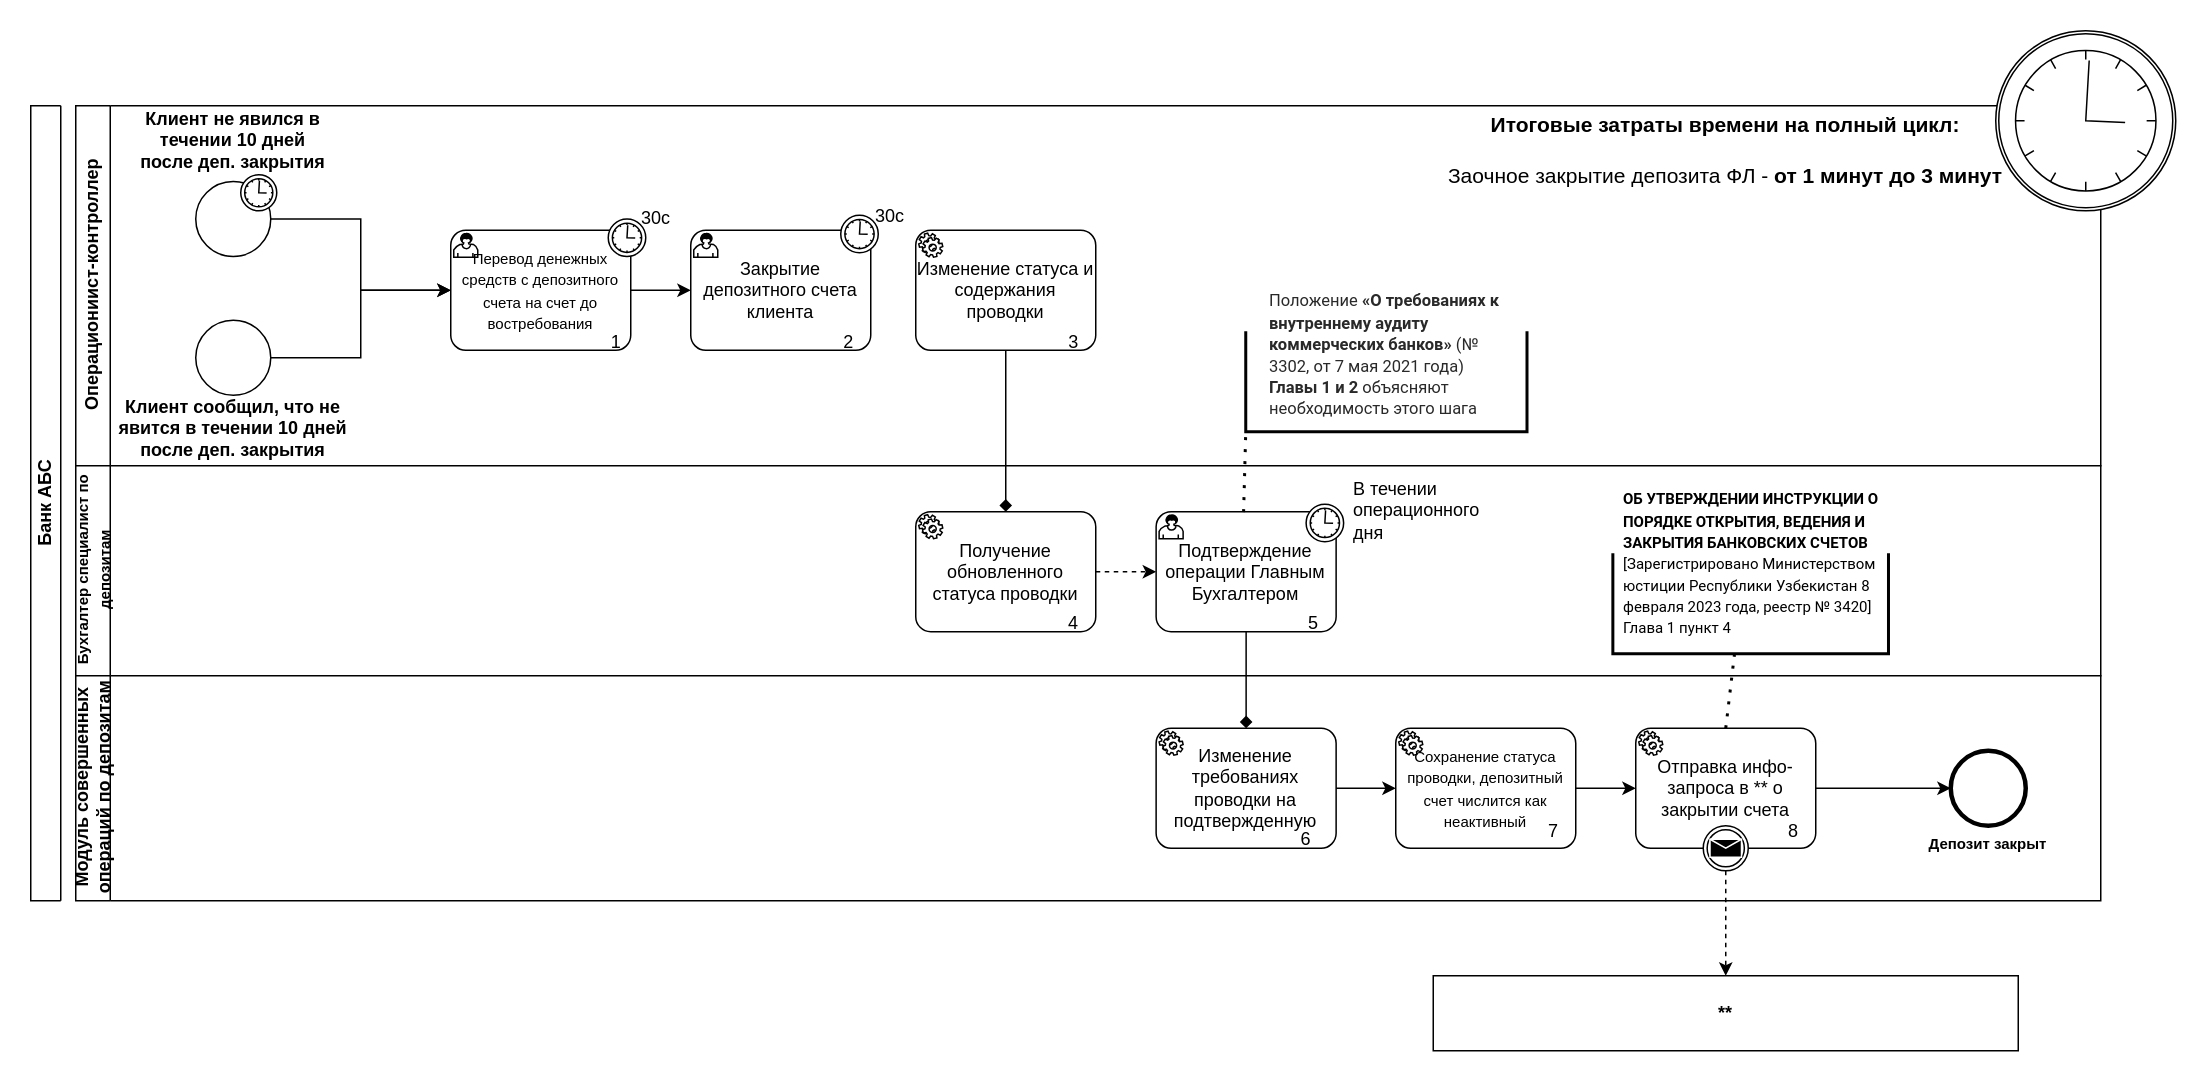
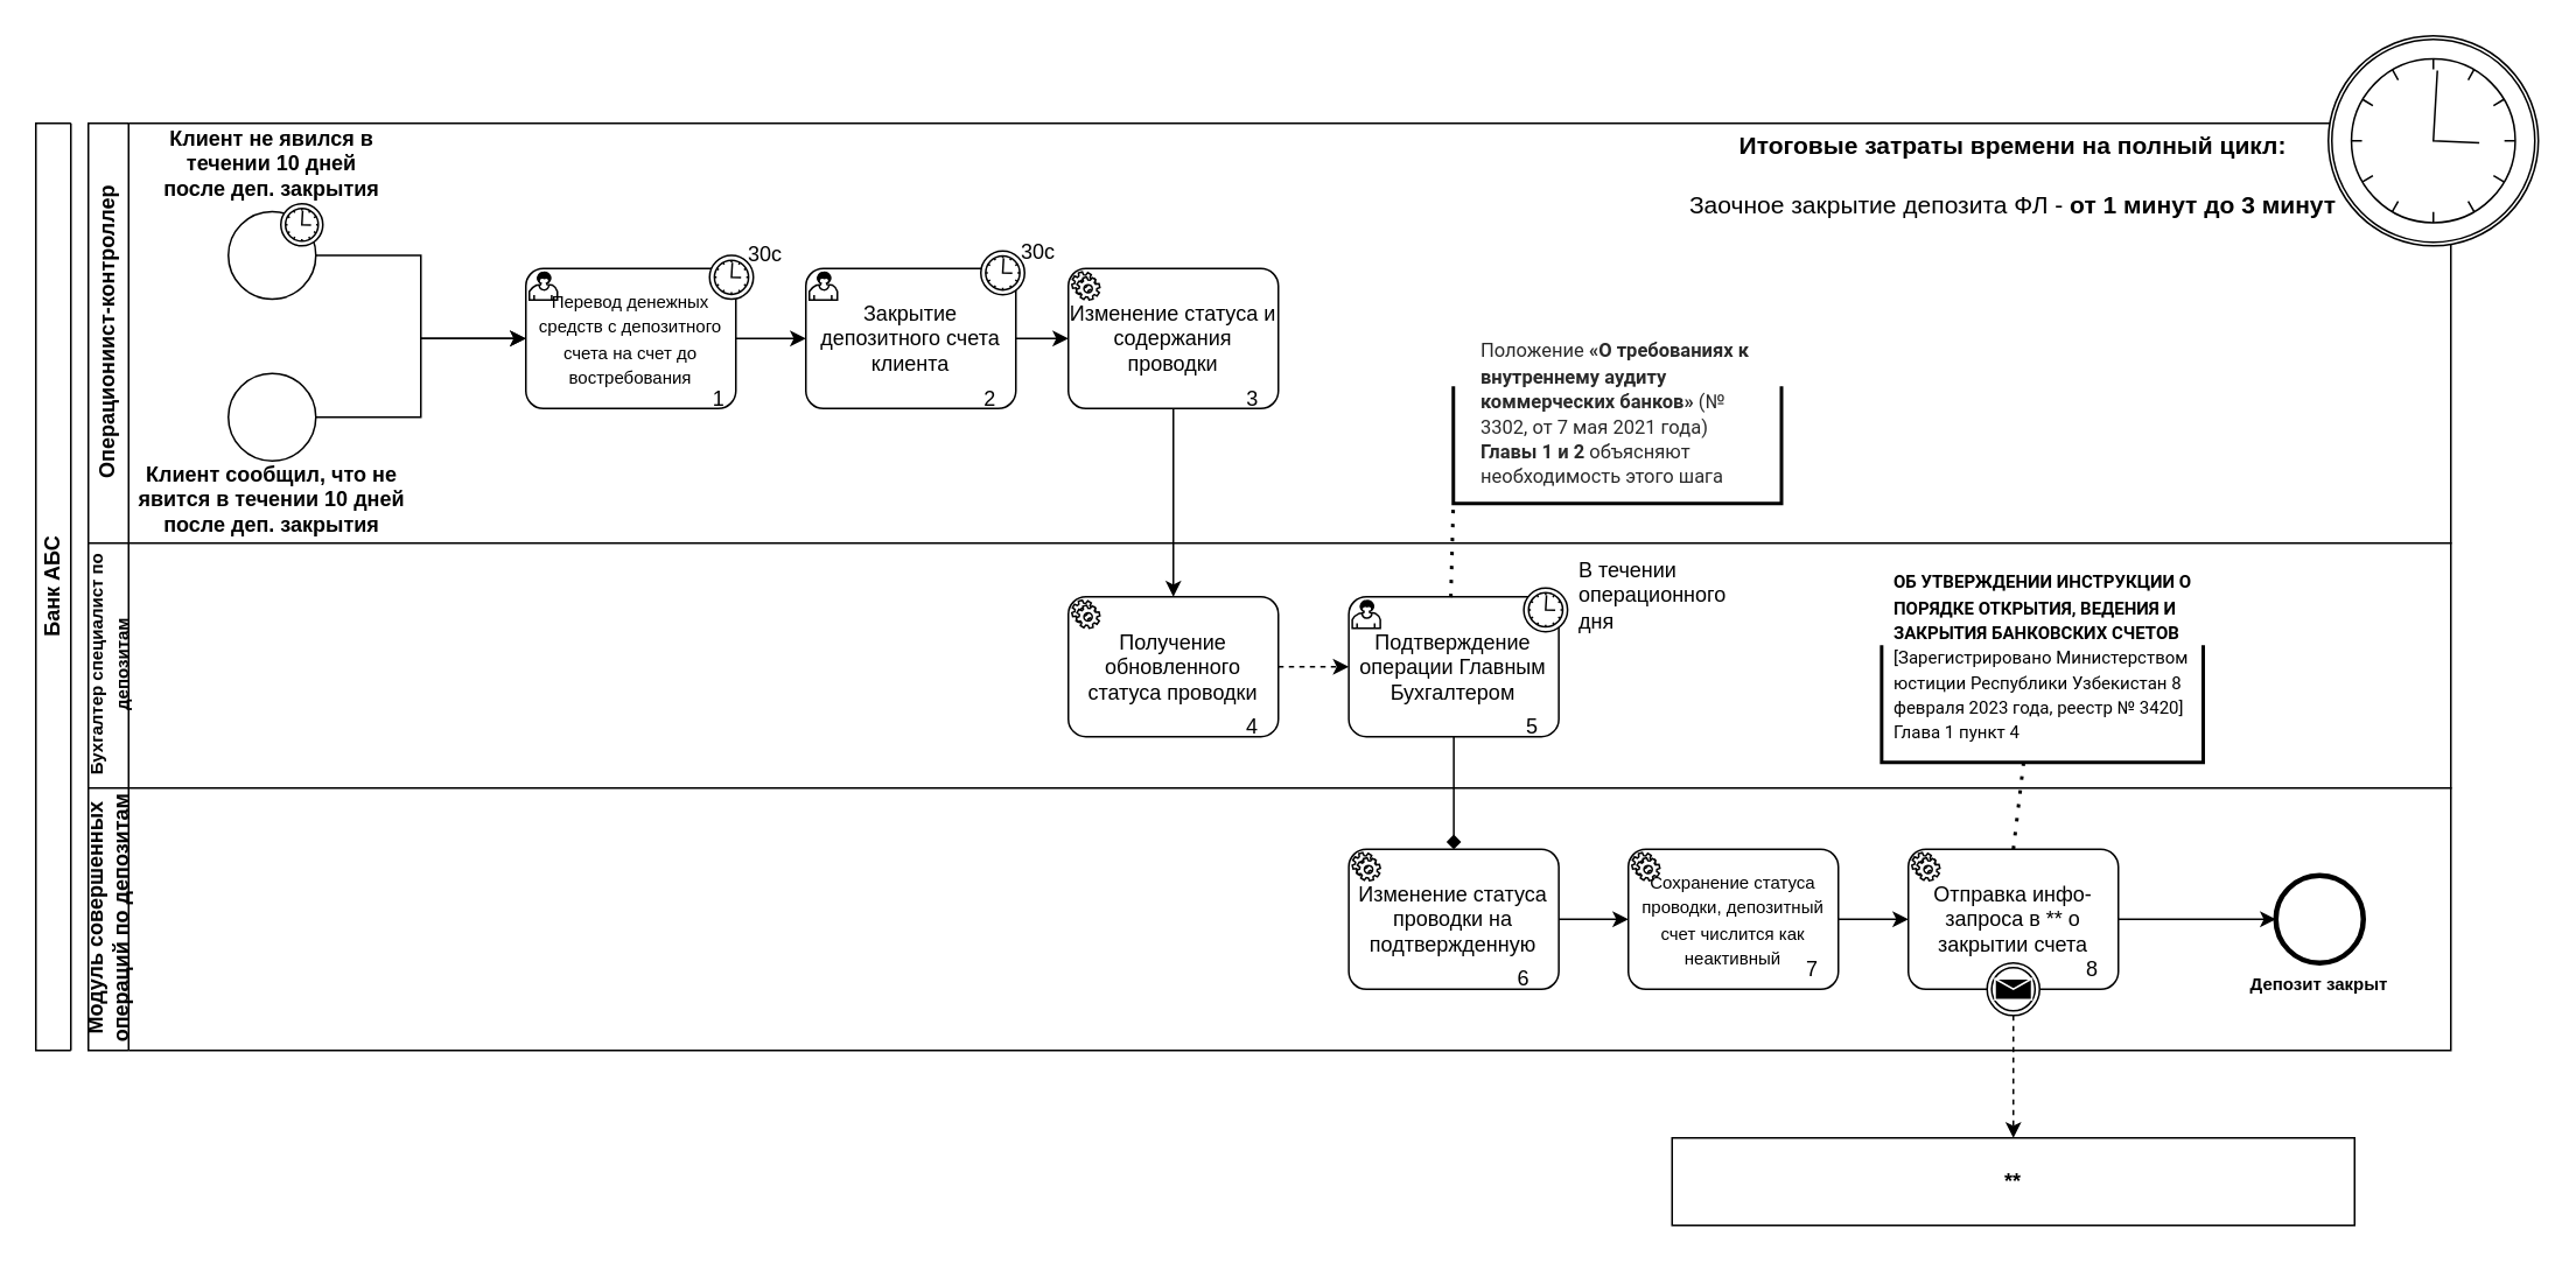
+ <mxCell id="10" style="edgeStyle=orthogonalEdgeStyle;rounded=0;orthogonalLoop=1;jettySize=auto;html=1;entryX=0;entryY=0.5;entryDx=0;entryDy=0;entryPerimeter=0;" parent="2" source="4" target="8" edge="1"><mxGeometry relative="1" as="geometry" /></mxCell>
- <mxCell id="36" style="edgeStyle=orthogonalEdgeStyle;rounded=0;orthogonalLoop=1;jettySize=auto;html=1;entryX=0.5;entryY=0;entryDx=0;entryDy=0;entryPerimeter=0;endArrow=diamond;" parent="1" source="8" target="27" edge="1"><mxGeometry relative="1" as="geometry" /></mxCell>
+ <mxCell id="36" style="edgeStyle=orthogonalEdgeStyle;rounded=0;orthogonalLoop=1;jettySize=auto;html=1;entryX=0.5;entryY=0;entryDx=0;entryDy=0;entryPerimeter=0;" parent="1" source="8" target="27" edge="1"><mxGeometry relative="1" as="geometry" /></mxCell>
- <mxCell id="38" value="Изменение требованиях проводки на подтвержденную" style="points=[[0.25,0,0],[0.5,0,0],[0.75,0,0],[1,0.25,0],[1,0.5,0],[1,0.75,0],[0.75,1,0],[0.5,1,0],[0.25,1,0],[0,0.75,0],[0,0.5,0],[0,0.25,0]];shape=mxgraph.bpmn.task;whiteSpace=wrap;rectStyle=rounded;size=10;html=1;container=1;expand=0;collapsible=0;taskMarker=service;" parent="37" vertex="1"><mxGeometry x="720.25" y="35" width="120" height="80" as="geometry" /></mxCell>
+ <mxCell id="38" value="Изменение статуса проводки на подтвержденную" style="points=[[0.25,0,0],[0.5,0,0],[0.75,0,0],[1,0.25,0],[1,0.5,0],[1,0.75,0],[0.75,1,0],[0.5,1,0],[0.25,1,0],[0,0.75,0],[0,0.5,0],[0,0.25,0]];shape=mxgraph.bpmn.task;whiteSpace=wrap;rectStyle=rounded;size=10;html=1;container=1;expand=0;collapsible=0;taskMarker=service;" parent="37" vertex="1"><mxGeometry x="720.25" y="35" width="120" height="80" as="geometry" /></mxCell>
